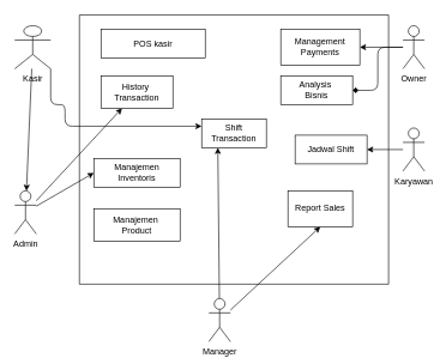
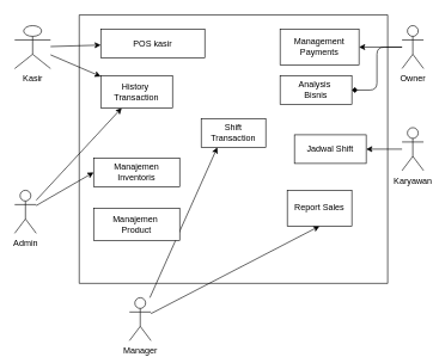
+ <mxCell id="2" style="edgeStyle=none;html=1;" edge="1" parent="1" source="5" target="17"><mxGeometry relative="1" as="geometry" /></mxCell>
- <mxCell id="4" style="edgeStyle=orthogonalEdgeStyle;html=1;entryX=0;entryY=0.25;entryDx=0;entryDy=0;" edge="1" parent="1" source="5" target="24"><mxGeometry relative="1" as="geometry"><Array as="points"><mxPoint x="70" y="65" /><mxPoint x="70" y="145" /><mxPoint x="90" y="145" /><mxPoint x="90" y="175" /></Array></mxGeometry></mxCell>
- <mxCell id="3" style="edgeStyle=none;html=1;" edge="1" parent="1" source="5" target="8"><mxGeometry relative="1" as="geometry" /></mxCell>
+ <mxCell id="3" style="edgeStyle=none;html=1;" edge="1" parent="1" source="5" target="22"><mxGeometry relative="1" as="geometry" /></mxCell>
- <mxCell id="16" value="Manager" style="shape=umlActor;verticalLabelPosition=bottom;verticalAlign=top;html=1;" vertex="1" parent="1"><mxGeometry x="290" y="415" width="30" height="60" as="geometry" /></mxCell>
+ <mxCell id="16" value="Manager" style="shape=umlActor;verticalLabelPosition=bottom;verticalAlign=top;html=1;" vertex="1" parent="1"><mxGeometry x="180" y="415" width="30" height="60" as="geometry" /></mxCell>
